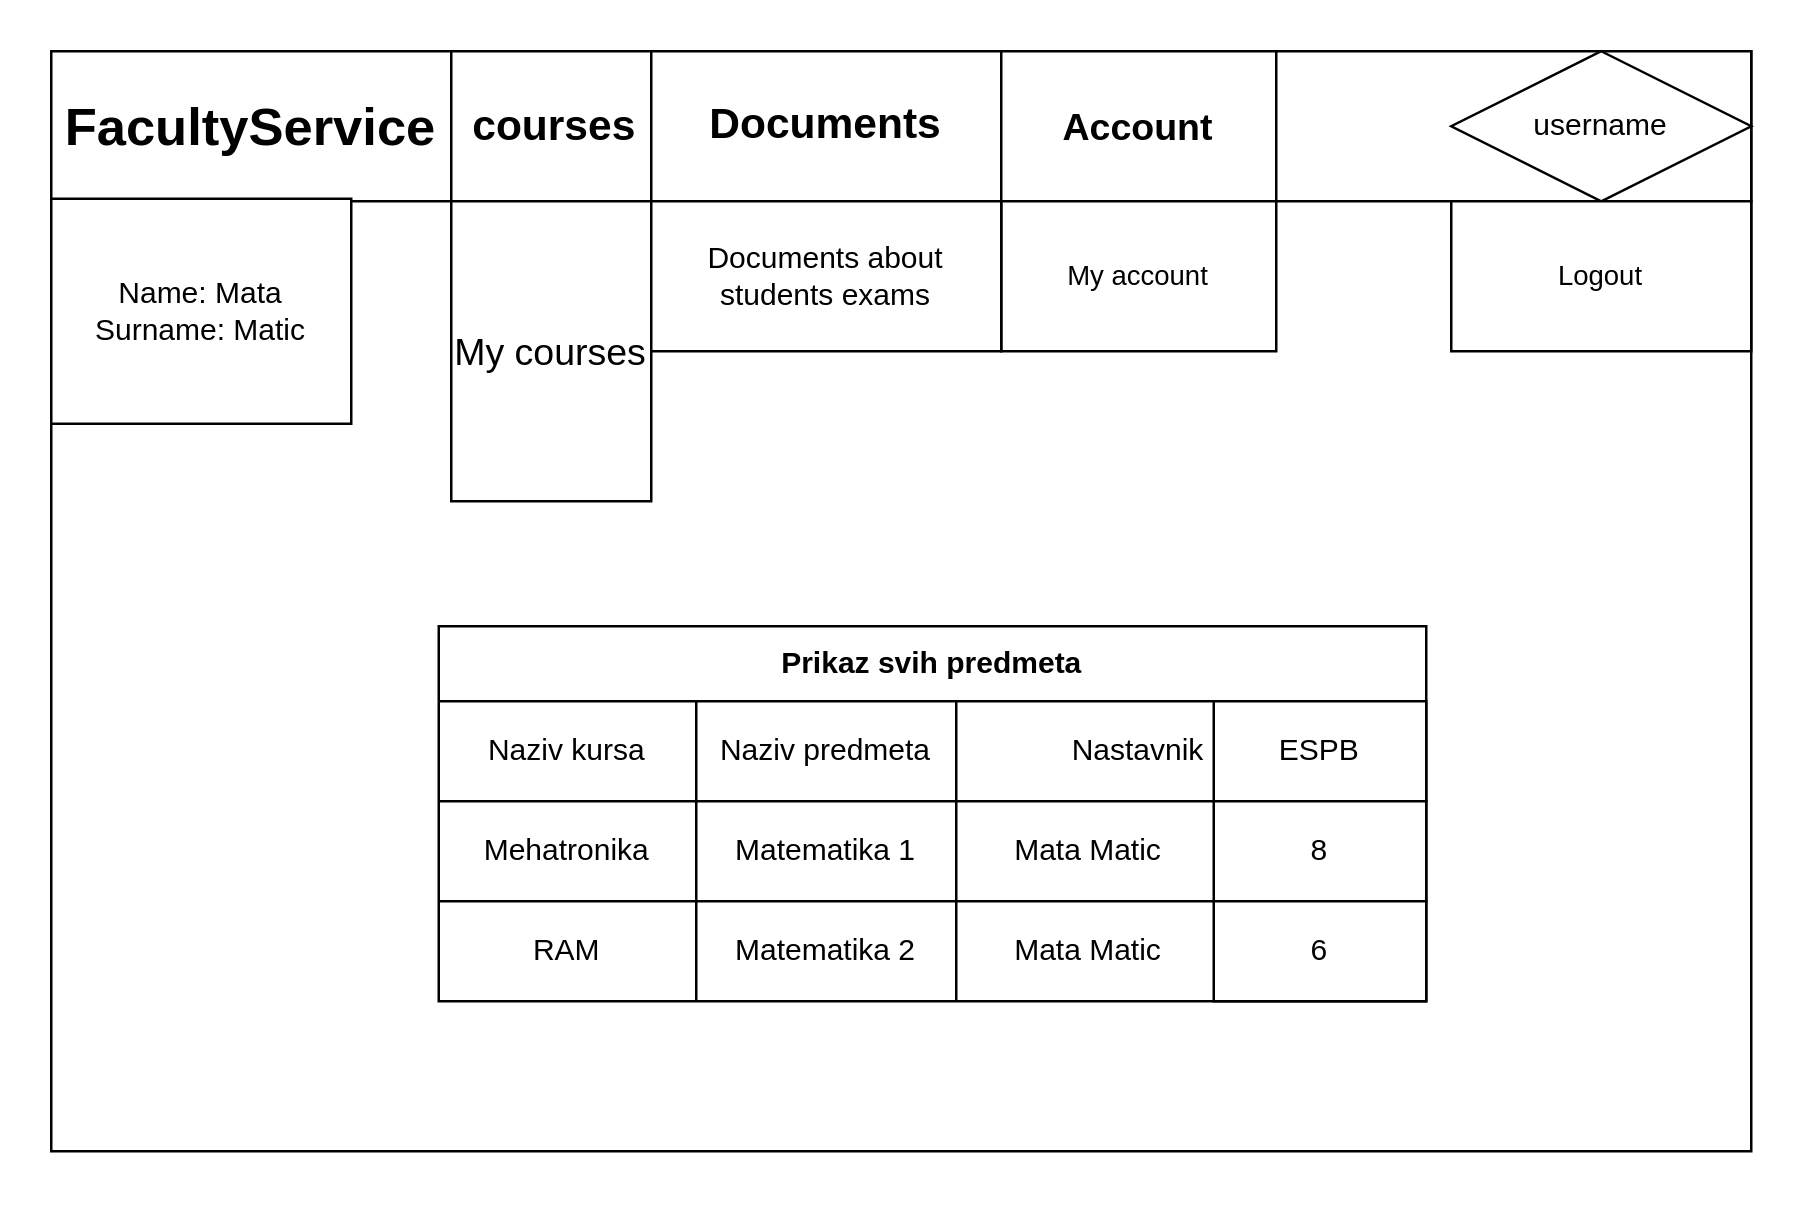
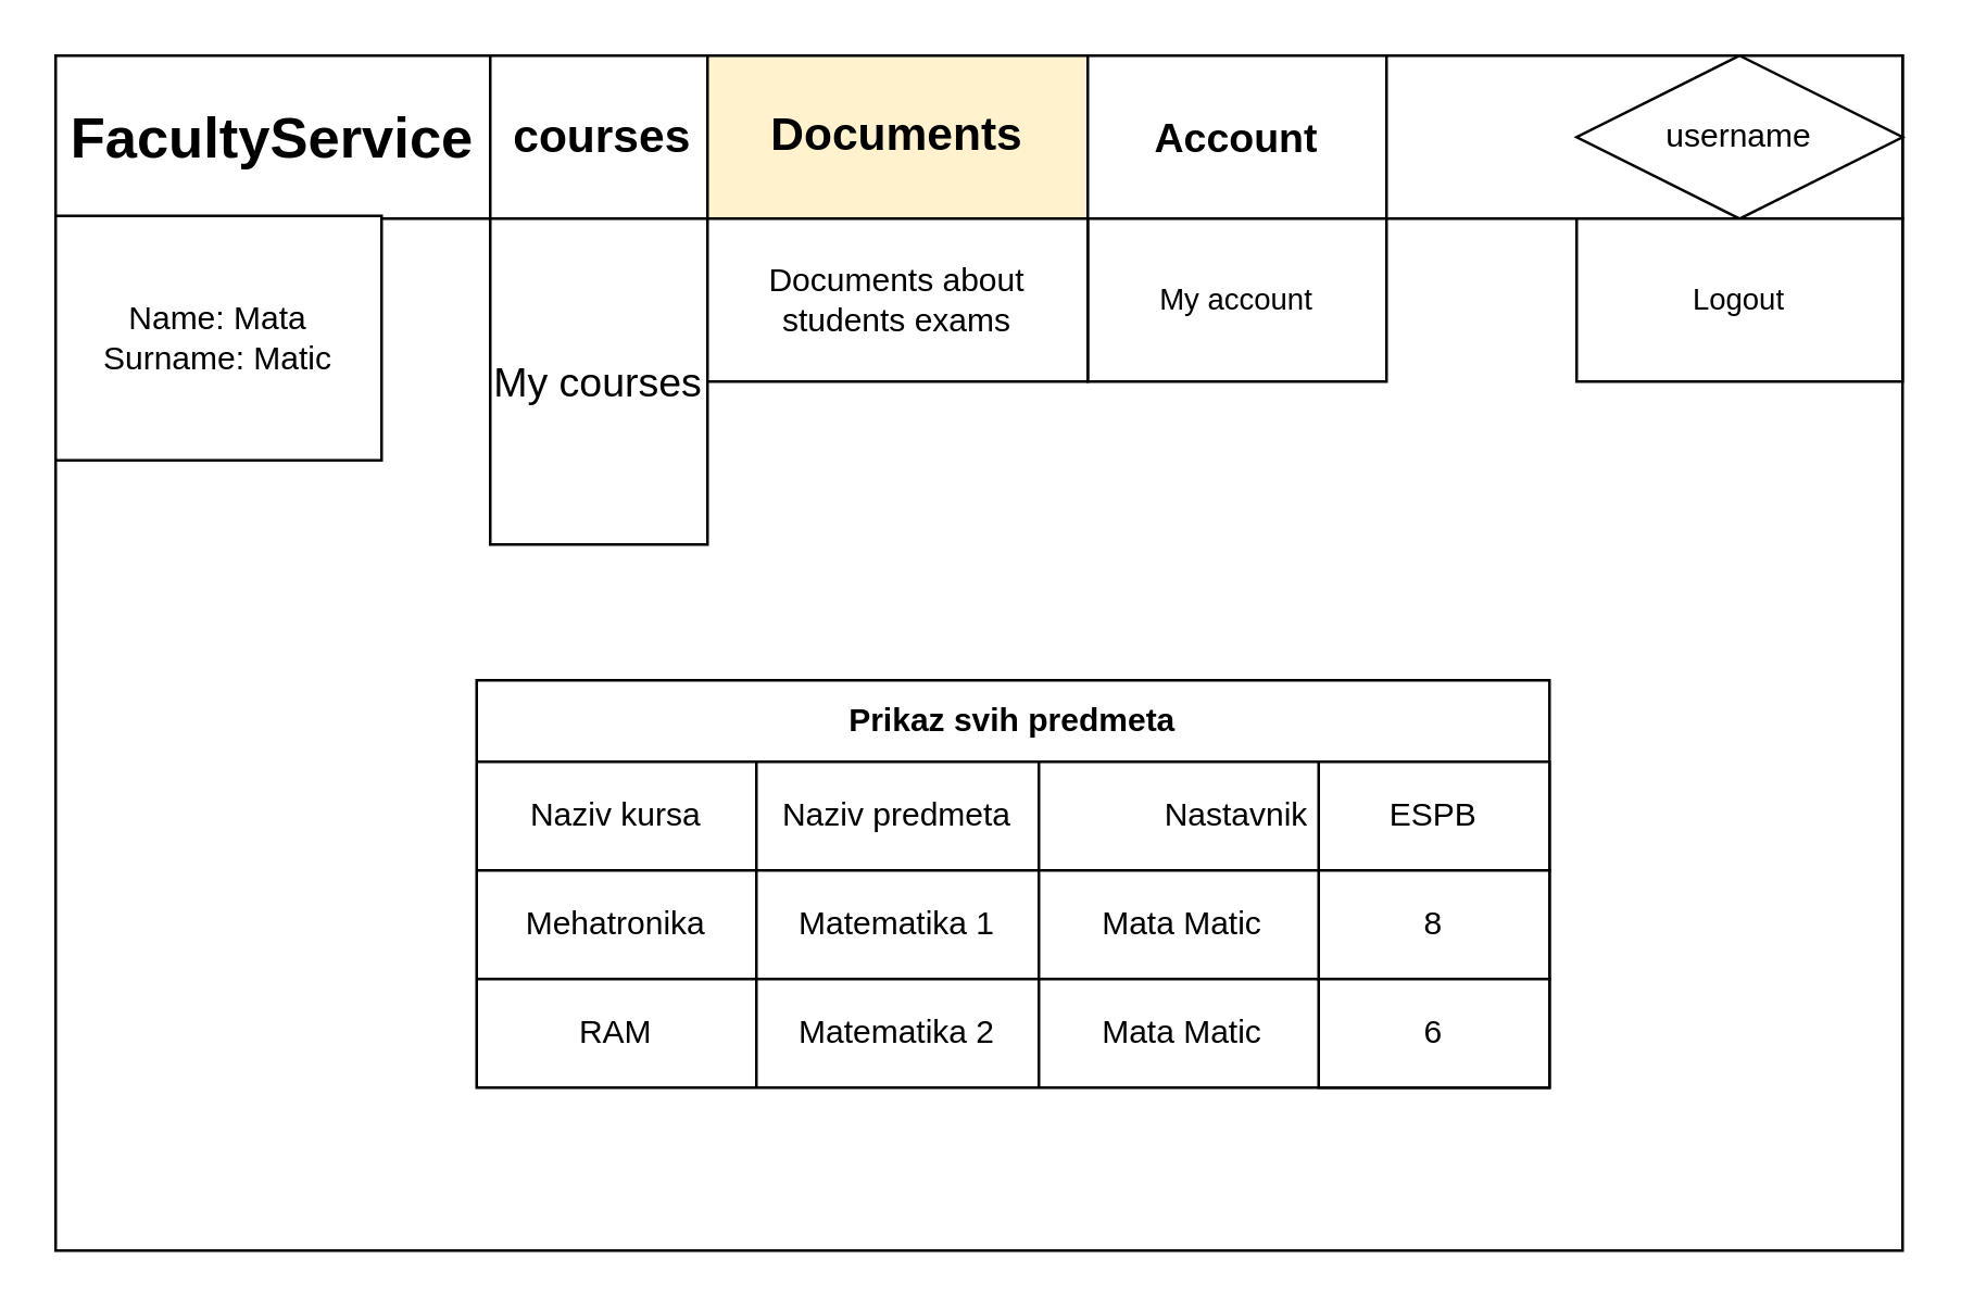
- <mxCell id="5" value="&lt;b&gt;&lt;font style=&quot;font-size: 17px&quot;&gt;Documents&lt;/font&gt;&lt;/b&gt;" style="rounded=0;whiteSpace=wrap;html=1;" parent="1" vertex="1"><mxGeometry x="260" y="20" width="140" height="60" as="geometry" /></mxCell>
+ <mxCell id="5" value="&lt;b&gt;&lt;font style=&quot;font-size: 17px&quot;&gt;Documents&lt;/font&gt;&lt;/b&gt;" style="rounded=0;whiteSpace=wrap;html=1;fillColor=#fff2cc;" parent="1" vertex="1"><mxGeometry x="260" y="20" width="140" height="60" as="geometry" /></mxCell>
